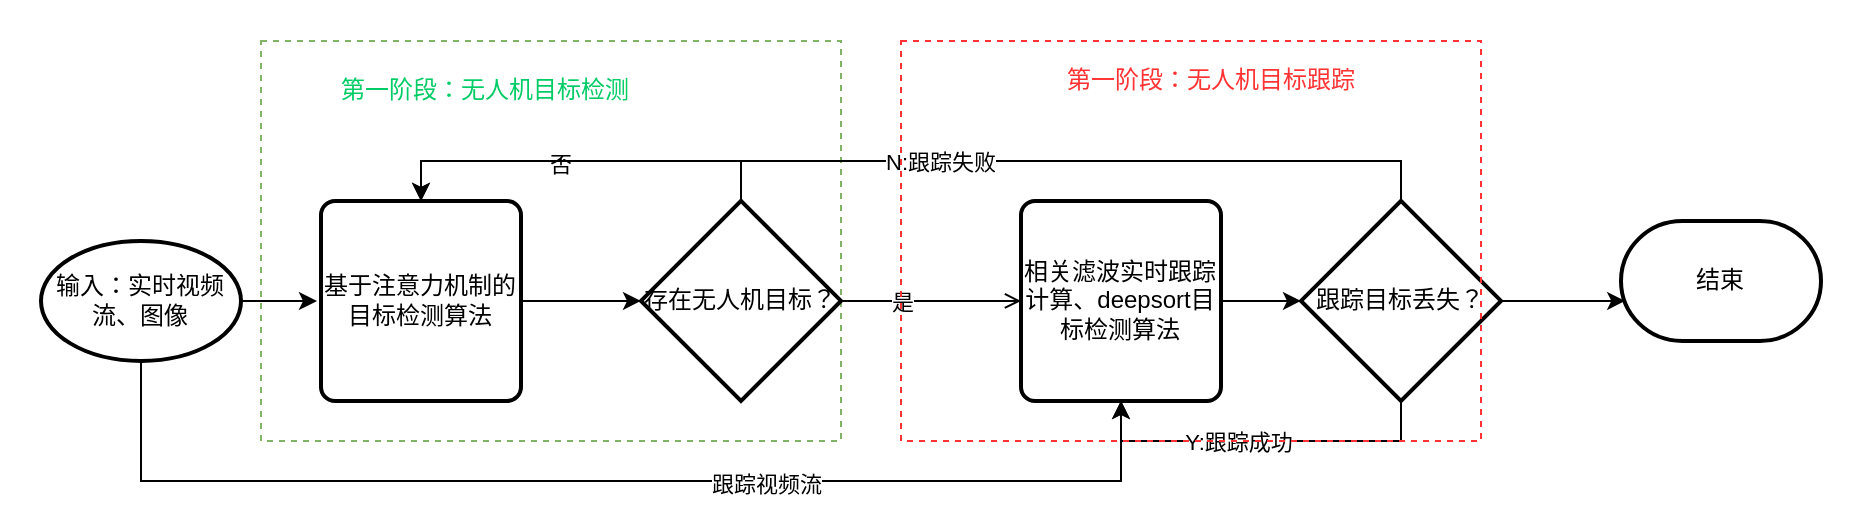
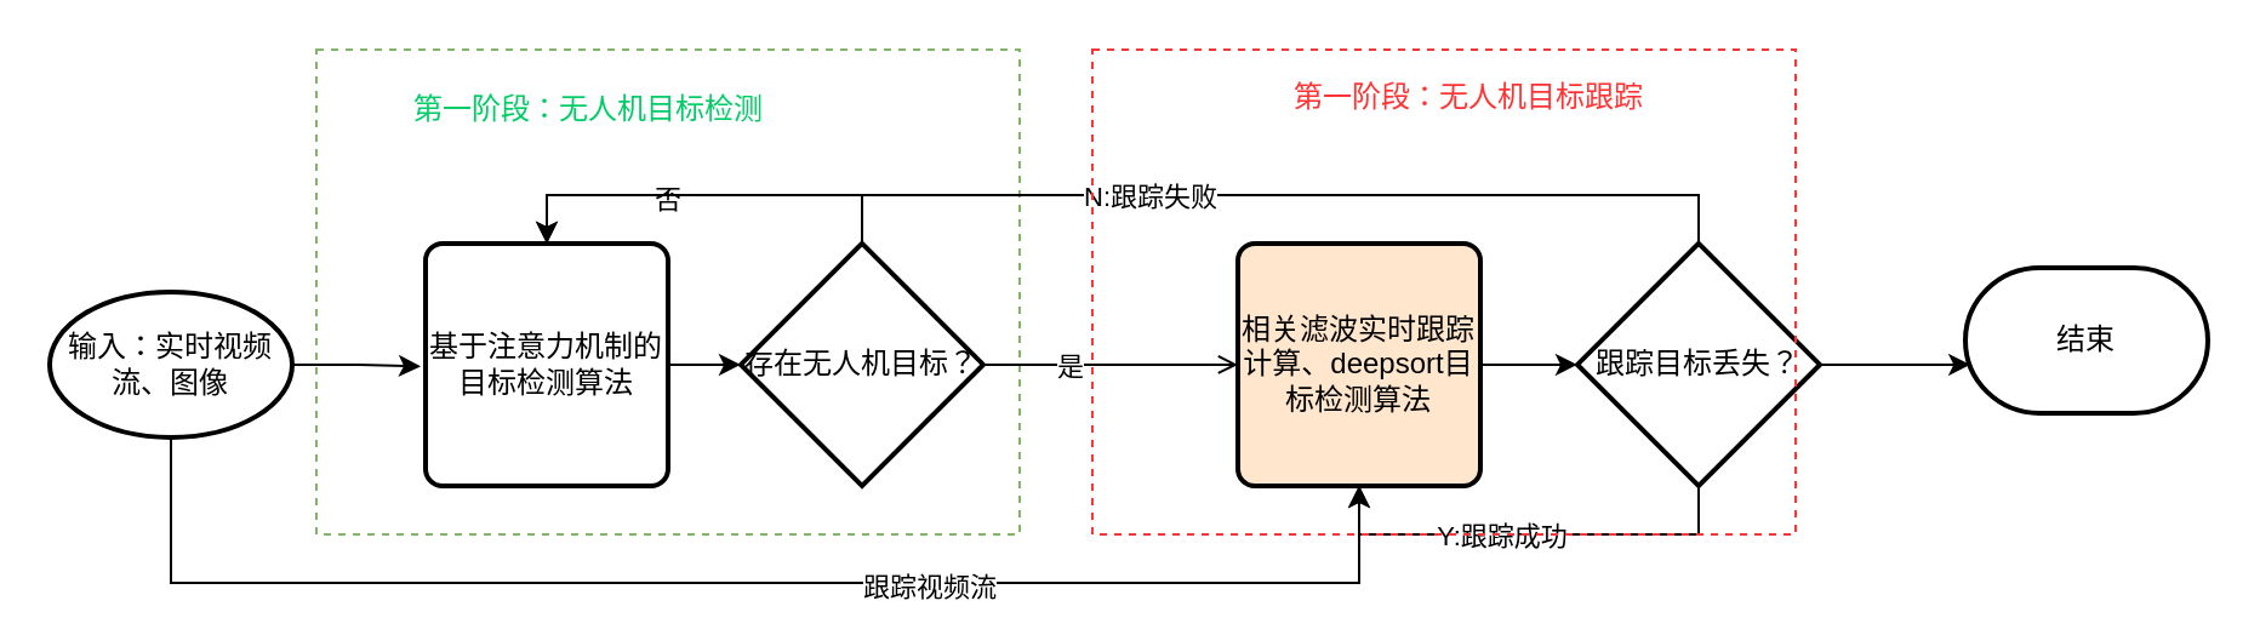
- <mxCell id="8" value="基于注意力机制的目标检测算法" style="rounded=1;whiteSpace=wrap;html=1;absoluteArcSize=1;arcSize=14;strokeWidth=2;" parent="1" vertex="1"><mxGeometry x="160" y="99.97" width="100" height="100" as="geometry" /></mxCell>
+ <mxCell id="8" value="基于注意力机制的目标检测算法" style="rounded=1;whiteSpace=wrap;html=1;absoluteArcSize=1;arcSize=14;strokeWidth=2;" parent="1" vertex="1"><mxGeometry x="175" y="99.97" width="100" height="100" as="geometry" /></mxCell>
- <mxCell id="13" value="存在无人机目标？" style="strokeWidth=2;html=1;shape=mxgraph.flowchart.decision;whiteSpace=wrap;" parent="1" vertex="1"><mxGeometry x="320" y="99.97" width="100" height="100" as="geometry" /></mxCell>
+ <mxCell id="13" value="存在无人机目标？" style="strokeWidth=2;html=1;shape=mxgraph.flowchart.decision;whiteSpace=wrap;" parent="1" vertex="1"><mxGeometry x="305" y="99.97" width="100" height="100" as="geometry" /></mxCell>
- <mxCell id="15" value="相关滤波实时跟踪计算、deepsort目标检测算法" style="rounded=1;whiteSpace=wrap;html=1;absoluteArcSize=1;arcSize=14;strokeWidth=2;" parent="1" vertex="1"><mxGeometry x="510" y="99.97" width="100" height="100" as="geometry" /></mxCell>
+ <mxCell id="15" value="相关滤波实时跟踪计算、deepsort目标检测算法" style="rounded=1;whiteSpace=wrap;html=1;absoluteArcSize=1;arcSize=14;strokeWidth=2;fillColor=#ffe6cc;" parent="1" vertex="1"><mxGeometry x="510" y="99.97" width="100" height="100" as="geometry" /></mxCell>
